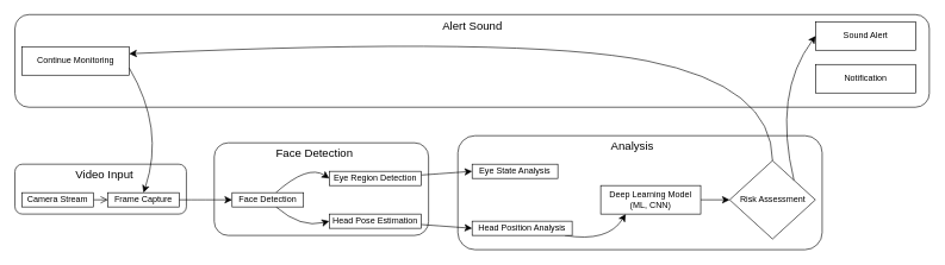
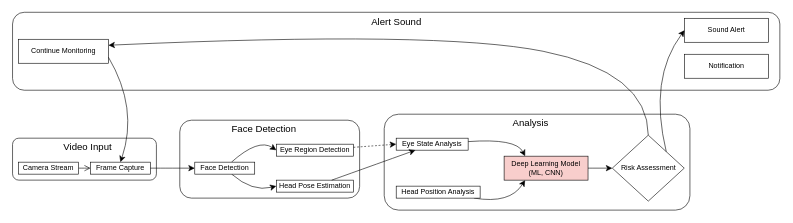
+ <mxCell id="18" style="edgeStyle=none;curved=1;rounded=0;orthogonalLoop=1;jettySize=auto;html=1;entryX=0.25;entryY=0;entryDx=0;entryDy=0;fontSize=12;startSize=8;endSize=8;" edge="1" parent="1" source="19" target="26"><mxGeometry relative="1" as="geometry"><Array as="points"><mxPoint x="860" y="230" /></Array></mxGeometry></mxCell>
- <mxCell id="24" style="edgeStyle=none;curved=1;rounded=0;orthogonalLoop=1;jettySize=auto;html=1;entryX=0;entryY=0.5;entryDx=0;entryDy=0;fontSize=12;startSize=8;endSize=8;" edge="1" parent="1" source="12" target="19"><mxGeometry relative="1" as="geometry" /></mxCell>
+ <mxCell id="24" style="edgeStyle=none;curved=1;rounded=0;orthogonalLoop=1;jettySize=auto;html=1;entryX=0;entryY=0.5;entryDx=0;entryDy=0;fontSize=12;startSize=8;endSize=8;dashed=1;" edge="1" parent="1" source="12" target="19"><mxGeometry relative="1" as="geometry" /></mxCell>
- <mxCell id="26" value="Deep Learning Model&lt;div&gt;(ML, CNN)&lt;/div&gt;" style="rounded=0;whiteSpace=wrap;html=1;" vertex="1" parent="1"><mxGeometry x="840" y="260" width="140" height="40" as="geometry" /></mxCell>
+ <mxCell id="26" value="Deep Learning Model&lt;div&gt;(ML, CNN)&lt;/div&gt;" style="rounded=0;whiteSpace=wrap;html=1;fillColor=#f8cecc;" vertex="1" parent="1"><mxGeometry x="840" y="260" width="140" height="40" as="geometry" /></mxCell>
- <mxCell id="36" style="edgeStyle=none;curved=1;rounded=0;orthogonalLoop=1;jettySize=auto;html=1;entryX=0;entryY=0.5;entryDx=0;entryDy=0;fontSize=12;startSize=8;endSize=8;" edge="1" parent="1" source="14" target="22"><mxGeometry relative="1" as="geometry" /></mxCell>
+ <mxCell id="36" style="edgeStyle=none;curved=1;rounded=0;orthogonalLoop=1;jettySize=auto;html=1;fontSize=12;startSize=8;endSize=8;" edge="1" parent="1" source="14" target="19"><mxGeometry relative="1" as="geometry" /></mxCell>
